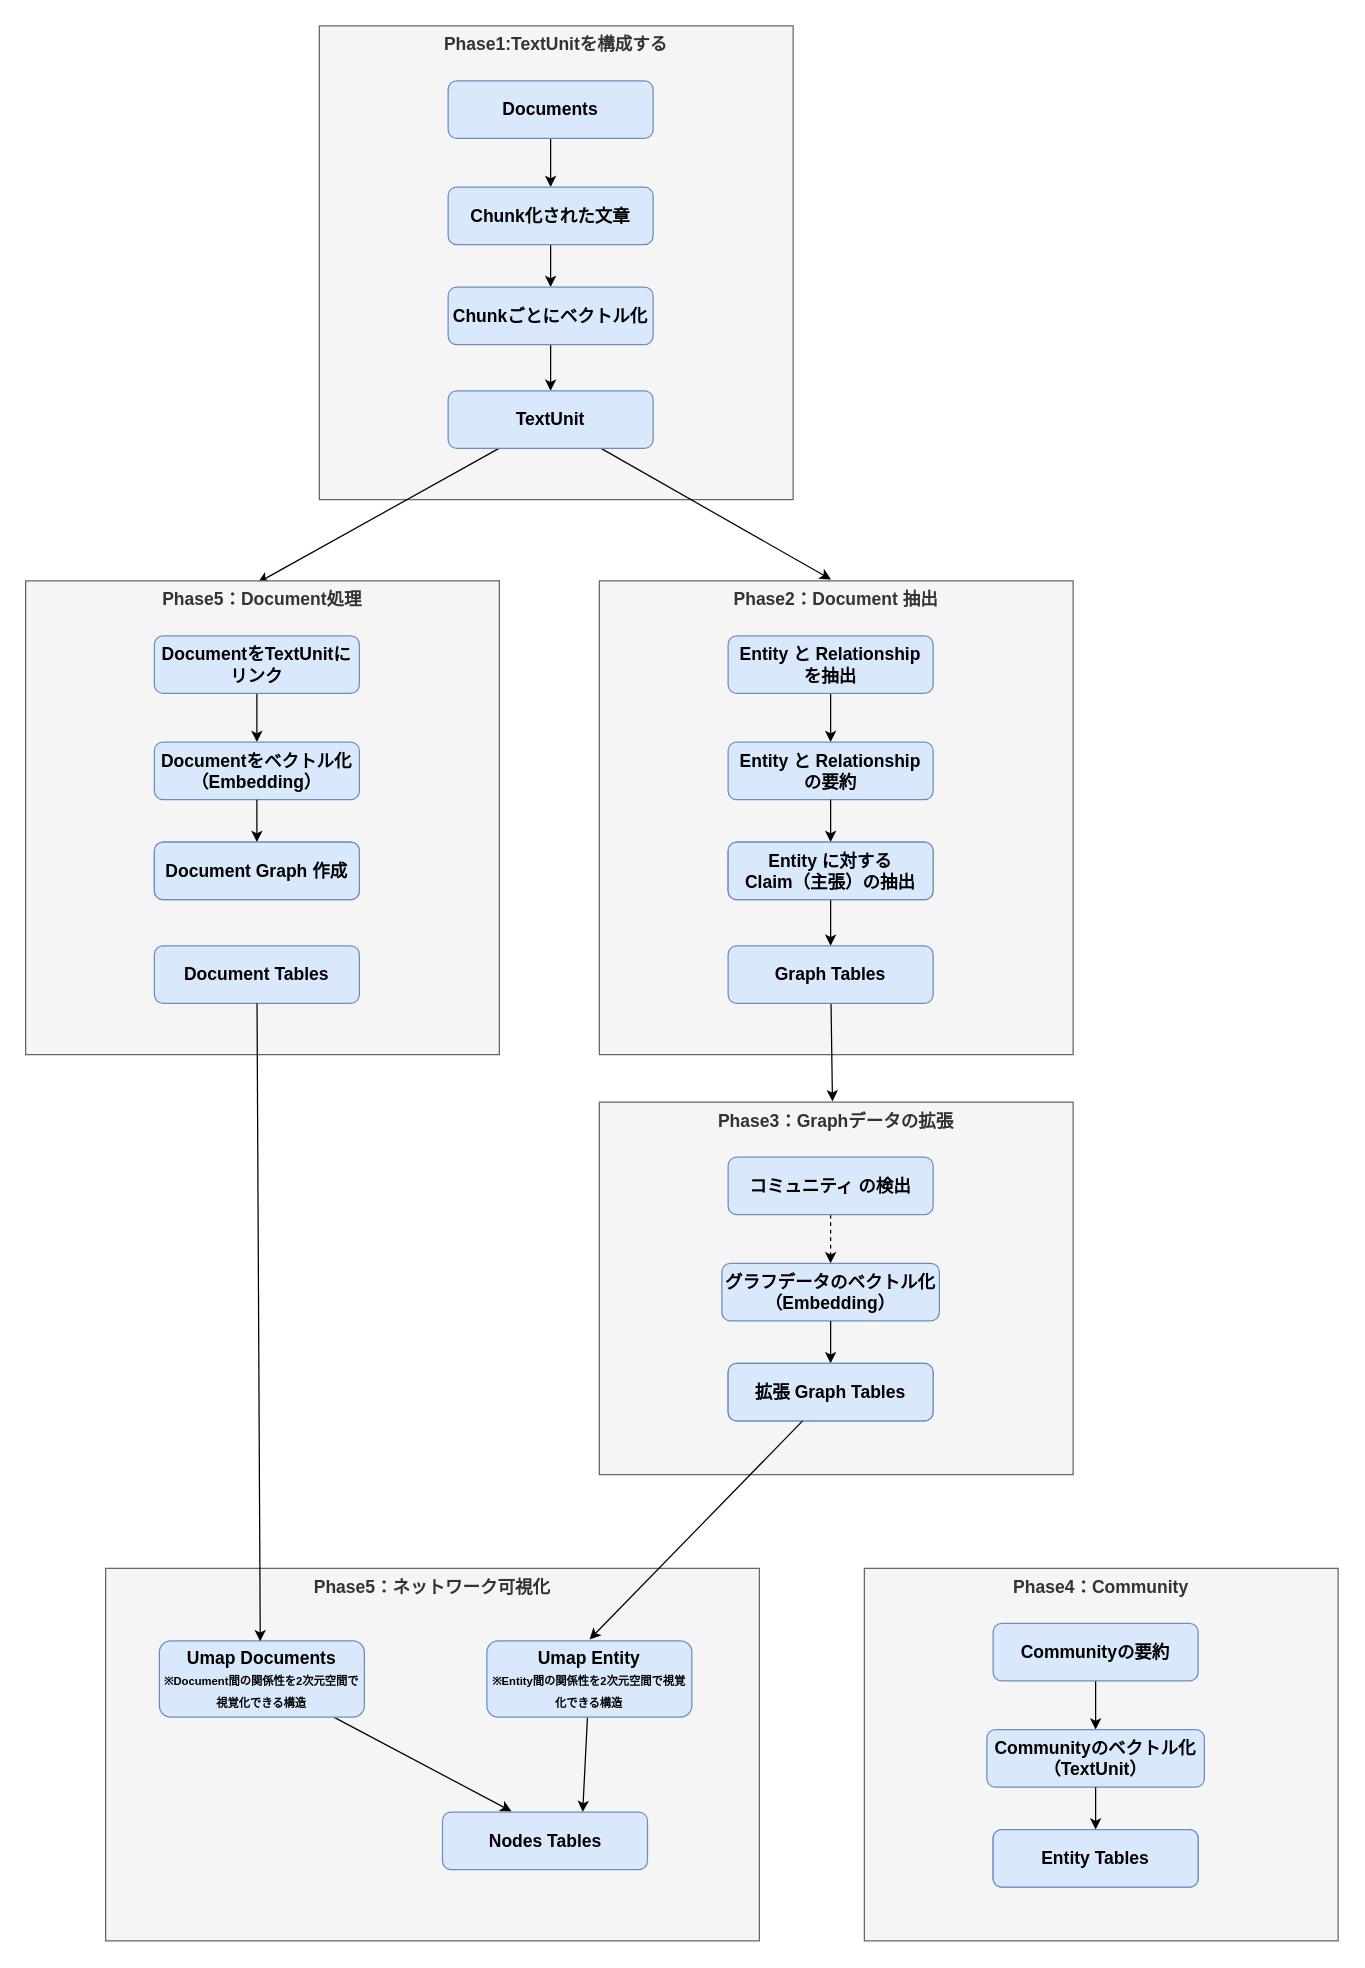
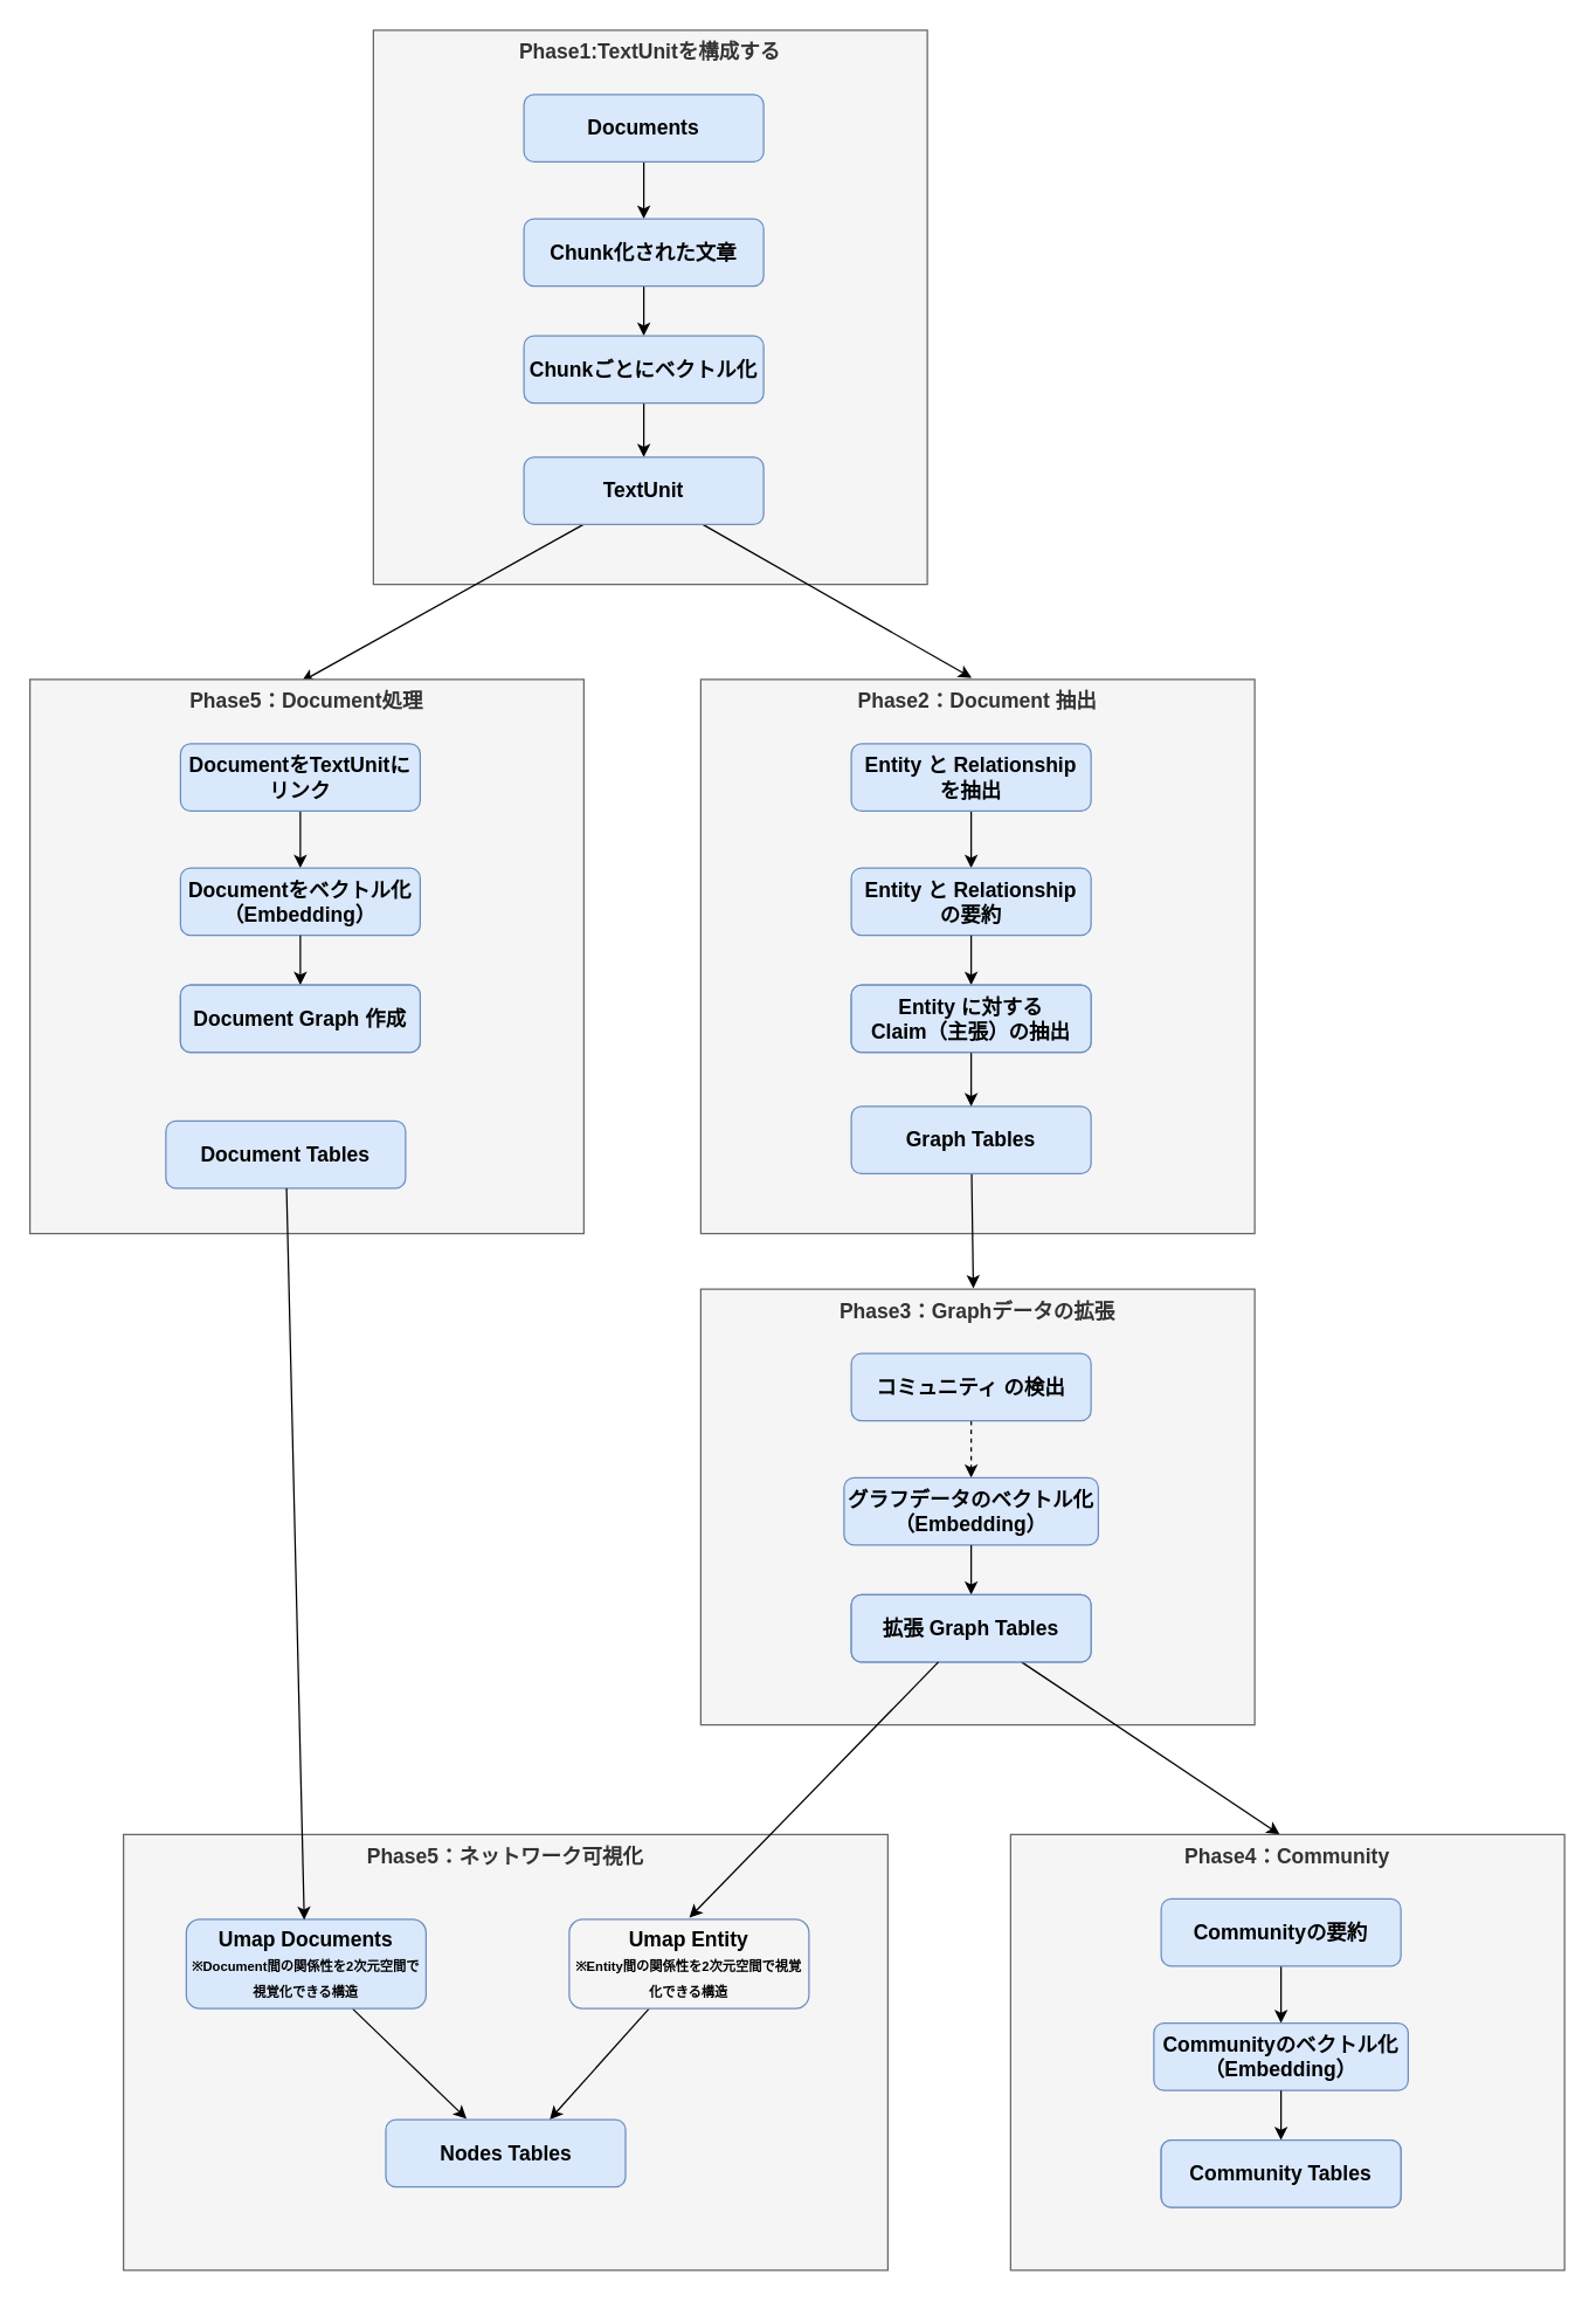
- <mxCell id="27" value="Document Tables" style="rounded=1;whiteSpace=wrap;html=1;fontSize=14;fontStyle=1;fillColor=#dae8fc;strokeColor=#6c8ebf;" vertex="1" parent="1"><mxGeometry x="123" y="756" width="164" height="46" as="geometry" /></mxCell>
+ <mxCell id="27" value="Document Tables" style="rounded=1;whiteSpace=wrap;html=1;fontSize=14;fontStyle=1;fillColor=#dae8fc;strokeColor=#6c8ebf;" vertex="1" parent="1"><mxGeometry x="113" y="766" width="164" height="46" as="geometry" /></mxCell>
+ <mxCell id="36" value="" style="edgeStyle=none;rounded=1;sketch=0;hachureGap=4;jiggle=2;curveFitting=1;html=1;shadow=0;fontFamily=Architects Daughter;fontSource=https%3A%2F%2Ffonts.googleapis.com%2Fcss%3Ffamily%3DArchitects%2BDaughter;fontSize=16;startArrow=none;startFill=0;startSize=6;entryX=0.486;entryY=0;entryDx=0;entryDy=0;entryPerimeter=0;" edge="1" source="37" target="38" parent="1"><mxGeometry relative="1" as="geometry"><mxPoint x="664" y="1173" as="targetPoint" /></mxGeometry></mxCell>
- <mxCell id="47" value="Umap Entity&lt;br&gt;&lt;font style=&quot;font-size: 9px;&quot;&gt;※Entity間の関係性を2次元空間で視覚化できる構造&lt;/font&gt;" style="rounded=1;whiteSpace=wrap;html=1;fontSize=14;fontStyle=1;fillColor=#dae8fc;strokeColor=#6c8ebf;" vertex="1" parent="1"><mxGeometry x="389" y="1312" width="164" height="61" as="geometry" /></mxCell>
+ <mxCell id="47" value="Umap Entity&lt;br&gt;&lt;font style=&quot;font-size: 9px;&quot;&gt;※Entity間の関係性を2次元空間で視覚化できる構造&lt;/font&gt;" style="rounded=1;whiteSpace=wrap;html=1;fontSize=14;fontStyle=1;fillColor=#f5f5f5;strokeColor=#6c8ebf;" vertex="1" parent="1"><mxGeometry x="389" y="1312" width="164" height="61" as="geometry" /></mxCell>
- <mxCell id="41" value="Communityのベクトル化（TextUnit）" style="rounded=1;whiteSpace=wrap;html=1;fontSize=14;fontStyle=1;fillColor=#dae8fc;strokeColor=#6c8ebf;" vertex="1" parent="1"><mxGeometry x="789" y="1383" width="174" height="46" as="geometry" /></mxCell>
+ <mxCell id="41" value="Communityのベクトル化（Embedding）" style="rounded=1;whiteSpace=wrap;html=1;fontSize=14;fontStyle=1;fillColor=#dae8fc;strokeColor=#6c8ebf;" vertex="1" parent="1"><mxGeometry x="789" y="1383" width="174" height="46" as="geometry" /></mxCell>
- <mxCell id="48" value="Nodes Tables" style="rounded=1;whiteSpace=wrap;html=1;fontSize=14;fontStyle=1;fillColor=#dae8fc;strokeColor=#6c8ebf;" vertex="1" parent="1"><mxGeometry x="353.5" y="1449" width="164" height="46" as="geometry" /></mxCell>
+ <mxCell id="48" value="Nodes Tables" style="rounded=1;whiteSpace=wrap;html=1;fontSize=14;fontStyle=1;fillColor=#dae8fc;strokeColor=#6c8ebf;" vertex="1" parent="1"><mxGeometry x="263.5" y="1449" width="164" height="46" as="geometry" /></mxCell>
- <mxCell id="44" value="Entity Tables" style="rounded=1;whiteSpace=wrap;html=1;fontSize=14;fontStyle=1;fillColor=#dae8fc;strokeColor=#6c8ebf;" vertex="1" parent="1"><mxGeometry x="794" y="1463" width="164" height="46" as="geometry" /></mxCell>
+ <mxCell id="44" value="Community Tables" style="rounded=1;whiteSpace=wrap;html=1;fontSize=14;fontStyle=1;fillColor=#dae8fc;strokeColor=#6c8ebf;" vertex="1" parent="1"><mxGeometry x="794" y="1463" width="164" height="46" as="geometry" /></mxCell>
